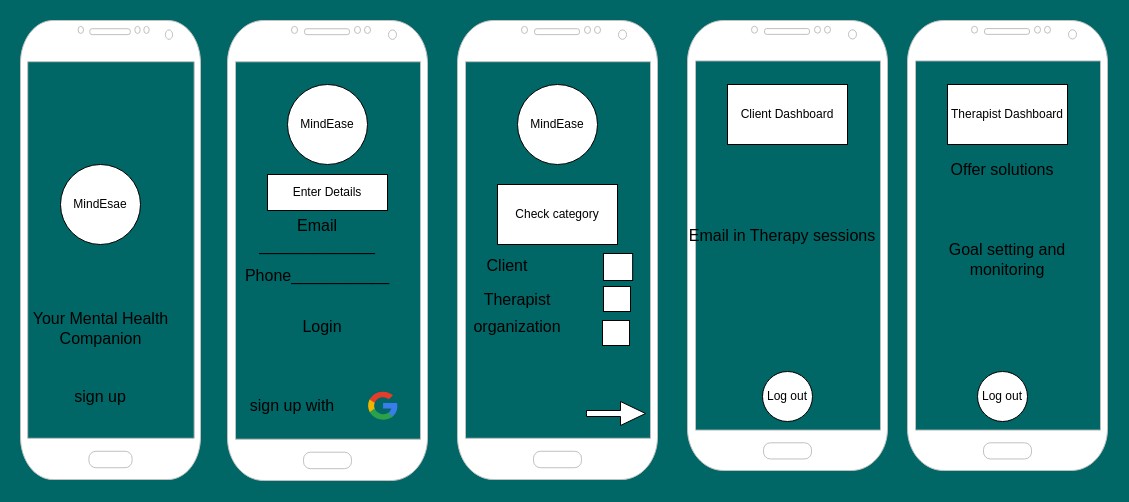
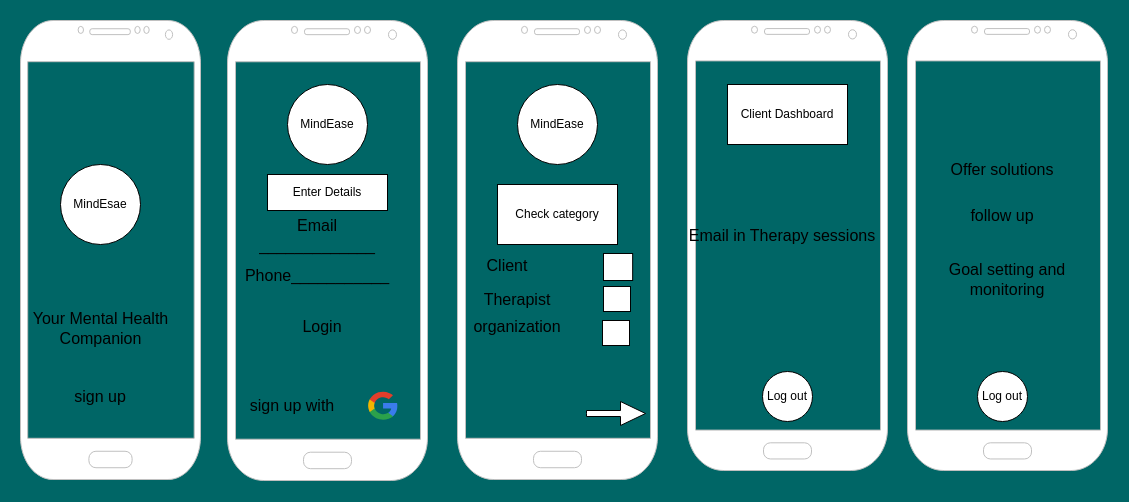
- <mxCell id="32" value="Therapist Dashboard" style="rounded=0;whiteSpace=wrap;html=1;" vertex="1" parent="1"><mxGeometry x="947" y="84" width="120" height="60" as="geometry" /></mxCell>
+ <mxCell id="30" value="follow up" style="text;html=1;align=center;verticalAlign=middle;whiteSpace=wrap;rounded=0;fontSize=16;" vertex="1" parent="1"><mxGeometry x="952" y="200" width="100" height="30" as="geometry" /></mxCell>
- <mxCell id="31" value="Goal setting and monitoring" style="text;html=1;align=center;verticalAlign=middle;whiteSpace=wrap;rounded=0;fontSize=16;" vertex="1" parent="1"><mxGeometry x="917" y="244" width="180" height="30" as="geometry" /></mxCell>
+ <mxCell id="31" value="Goal setting and monitoring" style="text;html=1;align=center;verticalAlign=middle;whiteSpace=wrap;rounded=0;fontSize=16;" vertex="1" parent="1"><mxGeometry x="917" y="264" width="180" height="30" as="geometry" /></mxCell>
